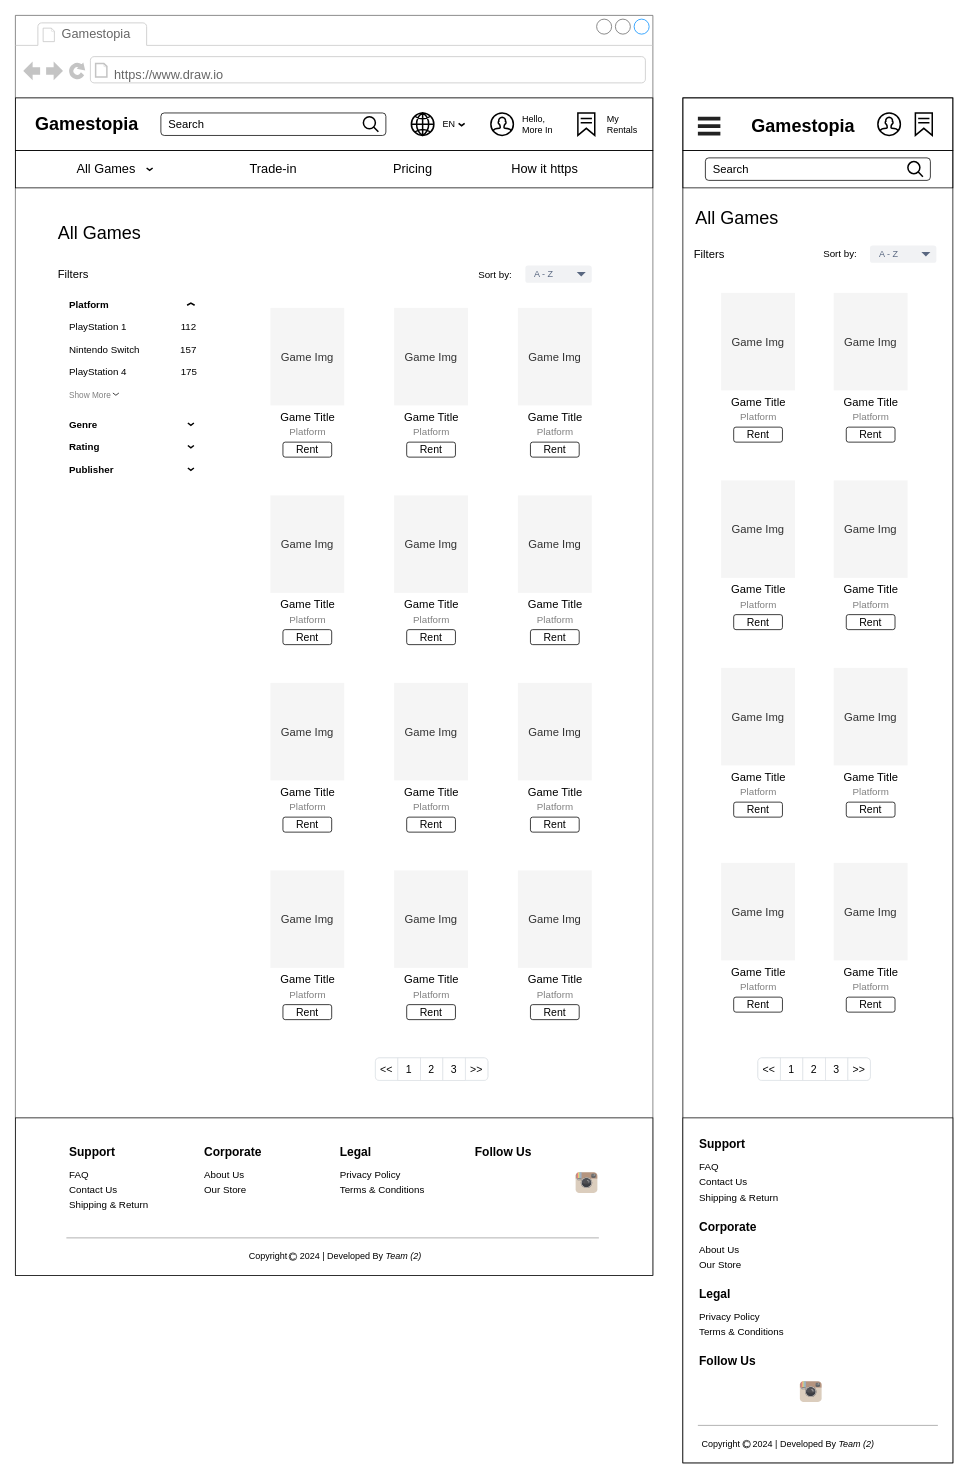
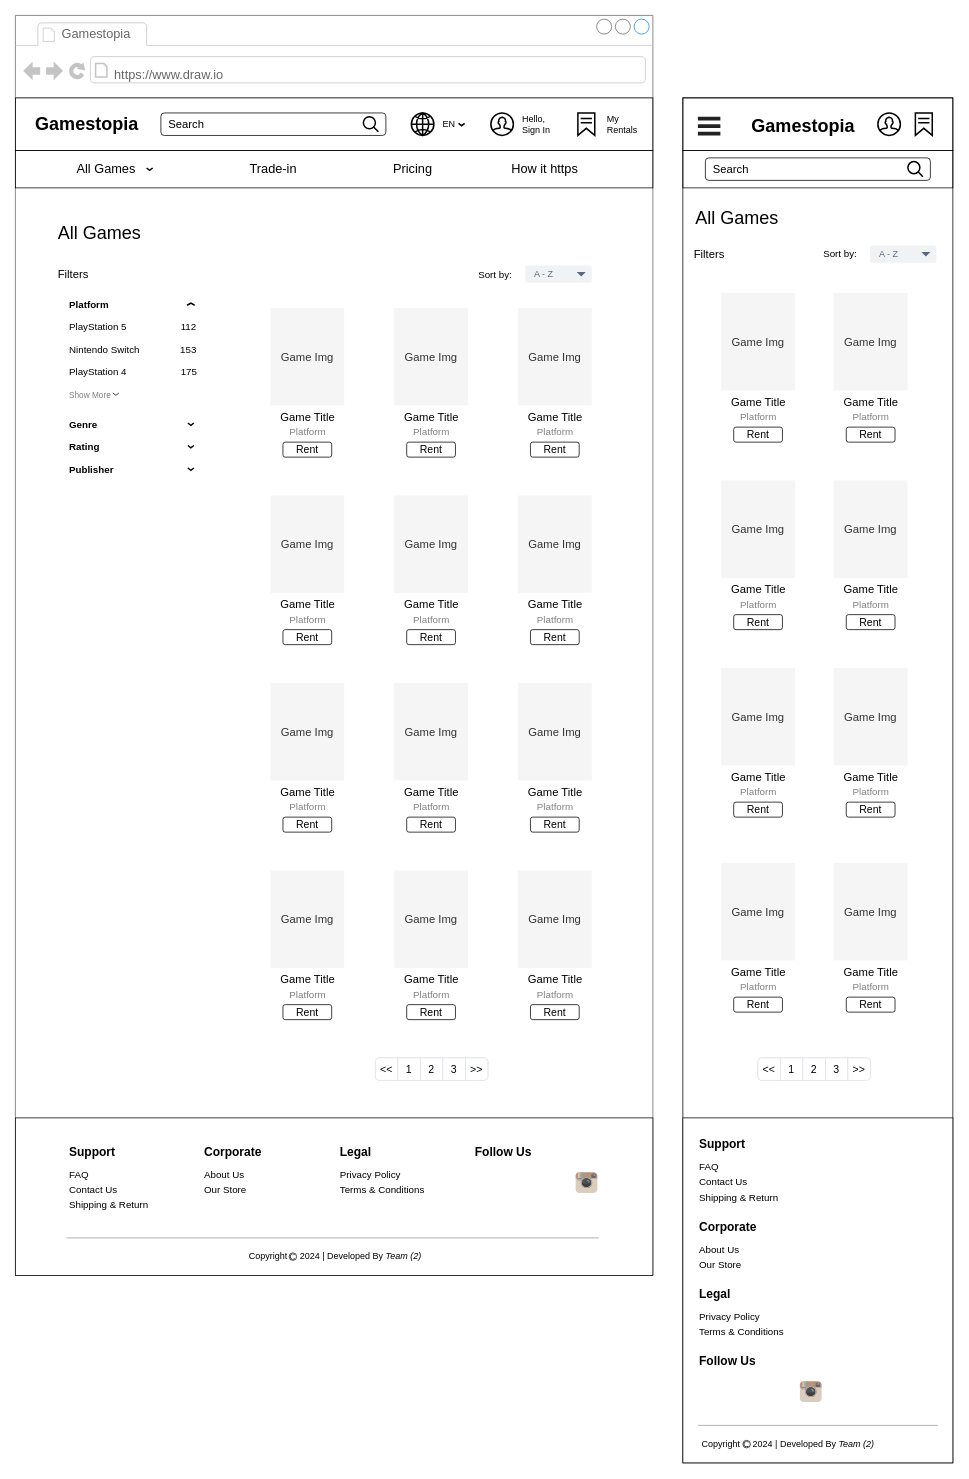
- <mxCell id="196" value="Hello,&lt;br&gt;More In" style="text;html=1;strokeColor=none;fillColor=none;align=left;verticalAlign=middle;whiteSpace=wrap;rounded=0;" parent="194" vertex="1"><mxGeometry x="40" width="50" height="30" as="geometry" /></mxCell>
+ <mxCell id="196" value="Hello,&lt;br&gt;Sign In" style="text;html=1;strokeColor=none;fillColor=none;align=left;verticalAlign=middle;whiteSpace=wrap;rounded=0;" parent="194" vertex="1"><mxGeometry x="40" width="50" height="30" as="geometry" /></mxCell>
- <mxCell id="138" value="PlayStation 1&amp;nbsp; &amp;nbsp; &amp;nbsp; &amp;nbsp; &amp;nbsp; &amp;nbsp; &amp;nbsp; &amp;nbsp; &amp;nbsp; &amp;nbsp; 112" style="text;html=1;strokeColor=none;fillColor=none;align=left;verticalAlign=middle;whiteSpace=wrap;rounded=0;fontSize=13;" parent="1" vertex="1"><mxGeometry x="90" y="420" width="180" height="30" as="geometry" /></mxCell>
+ <mxCell id="138" value="PlayStation 5&amp;nbsp; &amp;nbsp; &amp;nbsp; &amp;nbsp; &amp;nbsp; &amp;nbsp; &amp;nbsp; &amp;nbsp; &amp;nbsp; &amp;nbsp; 112" style="text;html=1;strokeColor=none;fillColor=none;align=left;verticalAlign=middle;whiteSpace=wrap;rounded=0;fontSize=13;" parent="1" vertex="1"><mxGeometry x="90" y="420" width="180" height="30" as="geometry" /></mxCell>
- <mxCell id="139" value="Nintendo Switch&amp;nbsp; &amp;nbsp; &amp;nbsp; &amp;nbsp; &amp;nbsp; &amp;nbsp; &amp;nbsp; &amp;nbsp;157" style="text;html=1;strokeColor=none;fillColor=none;align=left;verticalAlign=middle;whiteSpace=wrap;rounded=0;fontSize=13;" parent="1" vertex="1"><mxGeometry x="90" y="450" width="180" height="30" as="geometry" /></mxCell>
+ <mxCell id="139" value="Nintendo Switch&amp;nbsp; &amp;nbsp; &amp;nbsp; &amp;nbsp; &amp;nbsp; &amp;nbsp; &amp;nbsp; &amp;nbsp;153" style="text;html=1;strokeColor=none;fillColor=none;align=left;verticalAlign=middle;whiteSpace=wrap;rounded=0;fontSize=13;" parent="1" vertex="1"><mxGeometry x="90" y="450" width="180" height="30" as="geometry" /></mxCell>
